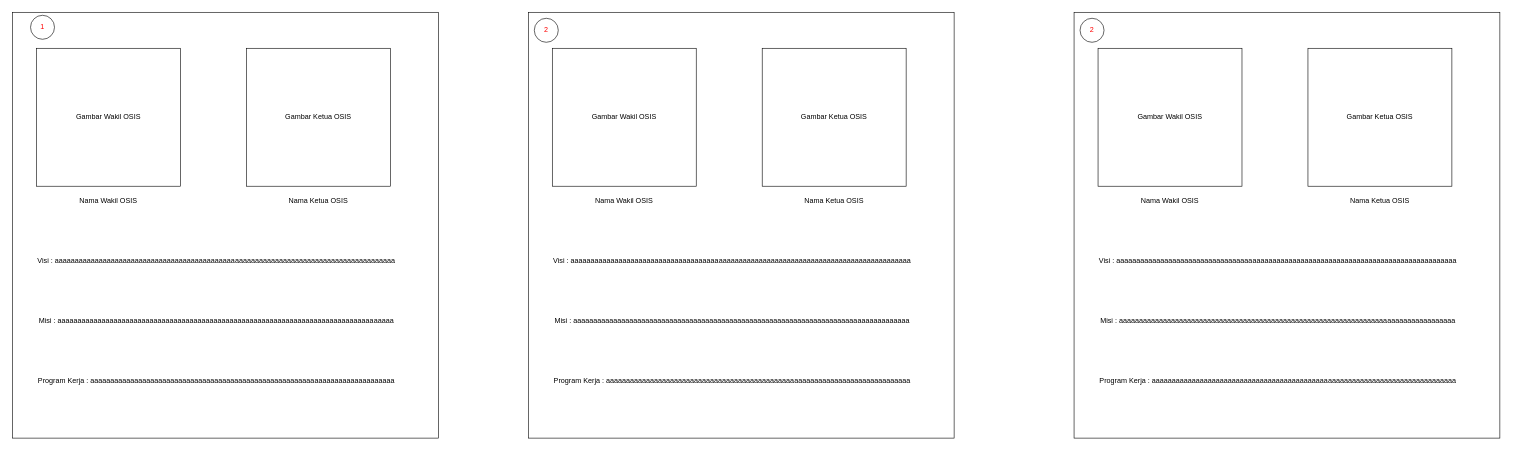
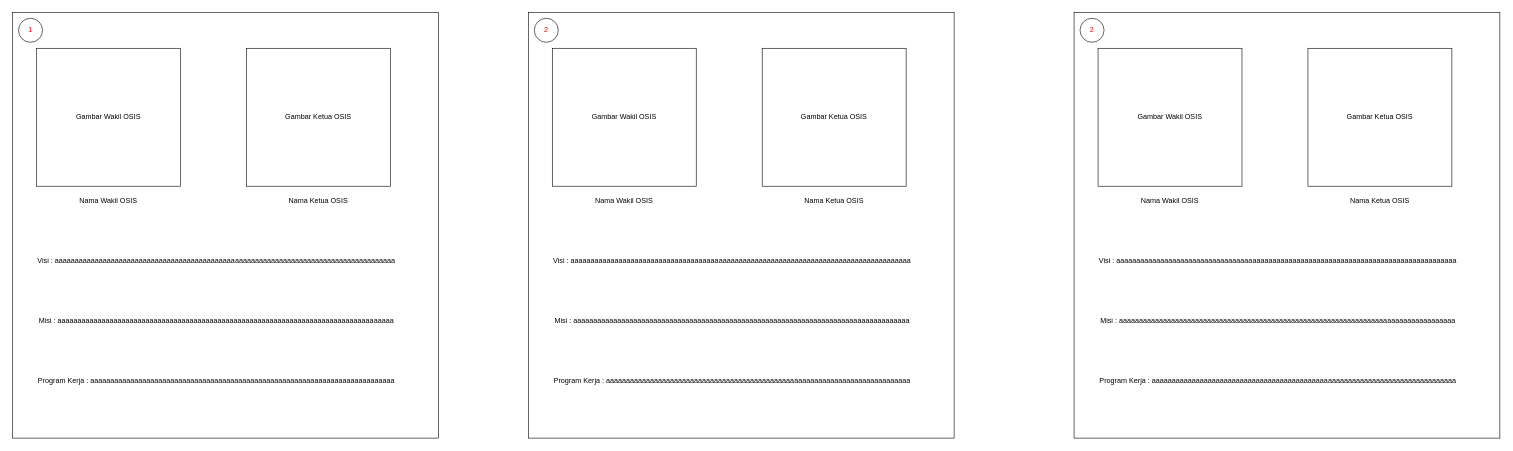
- <mxCell id="7" value="1" style="ellipse;whiteSpace=wrap;html=1;aspect=fixed;fontColor=light-dark(#ff0000, #ededed);" vertex="1" parent="1"><mxGeometry x="50" y="25" width="40" height="40" as="geometry" /></mxCell>
+ <mxCell id="7" value="1" style="ellipse;whiteSpace=wrap;html=1;aspect=fixed;fontColor=light-dark(#ff0000, #ededed);" vertex="1" parent="1"><mxGeometry x="30" y="30" width="40" height="40" as="geometry" /></mxCell>
